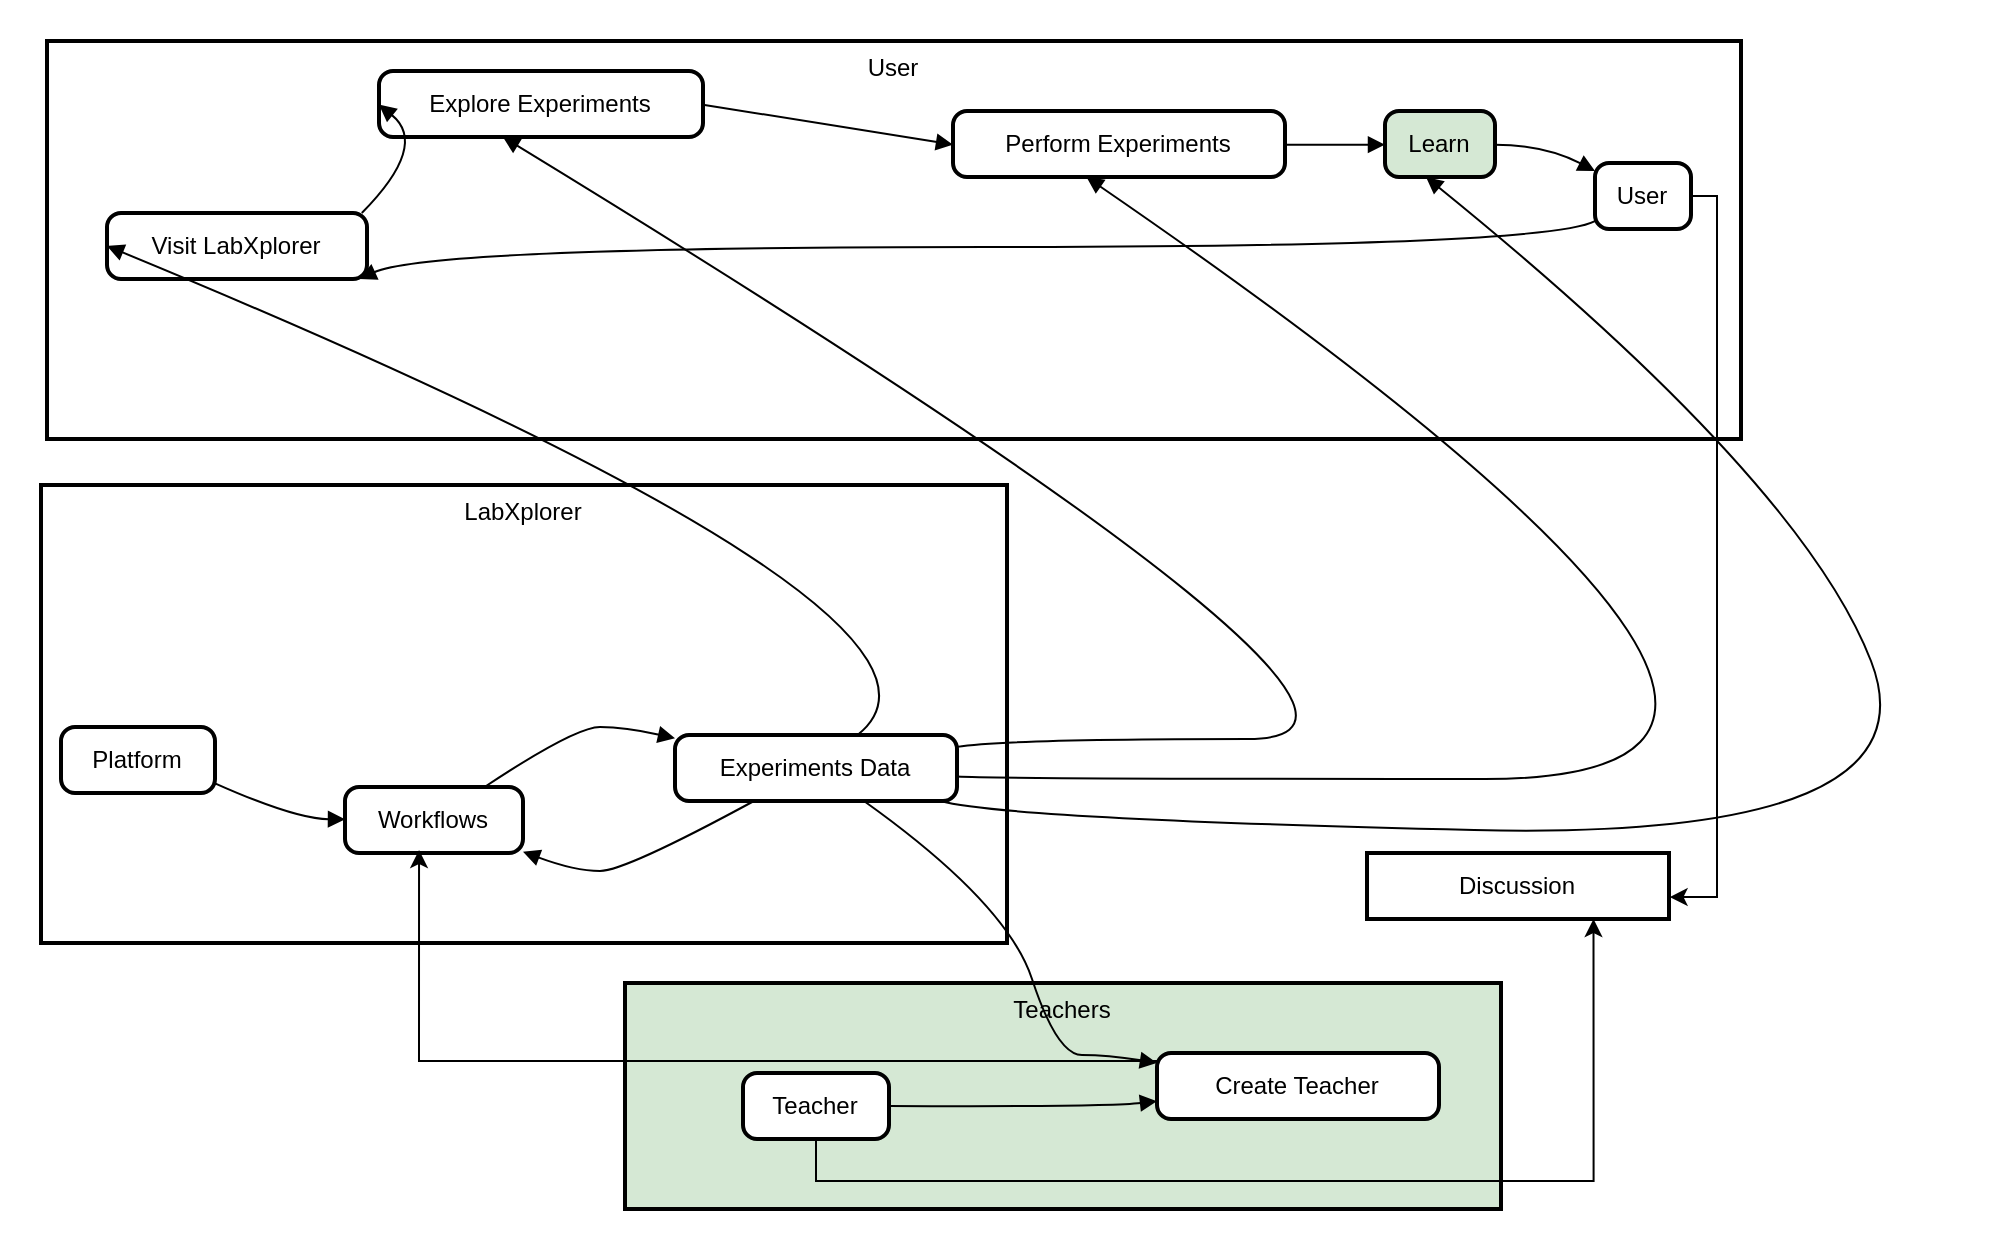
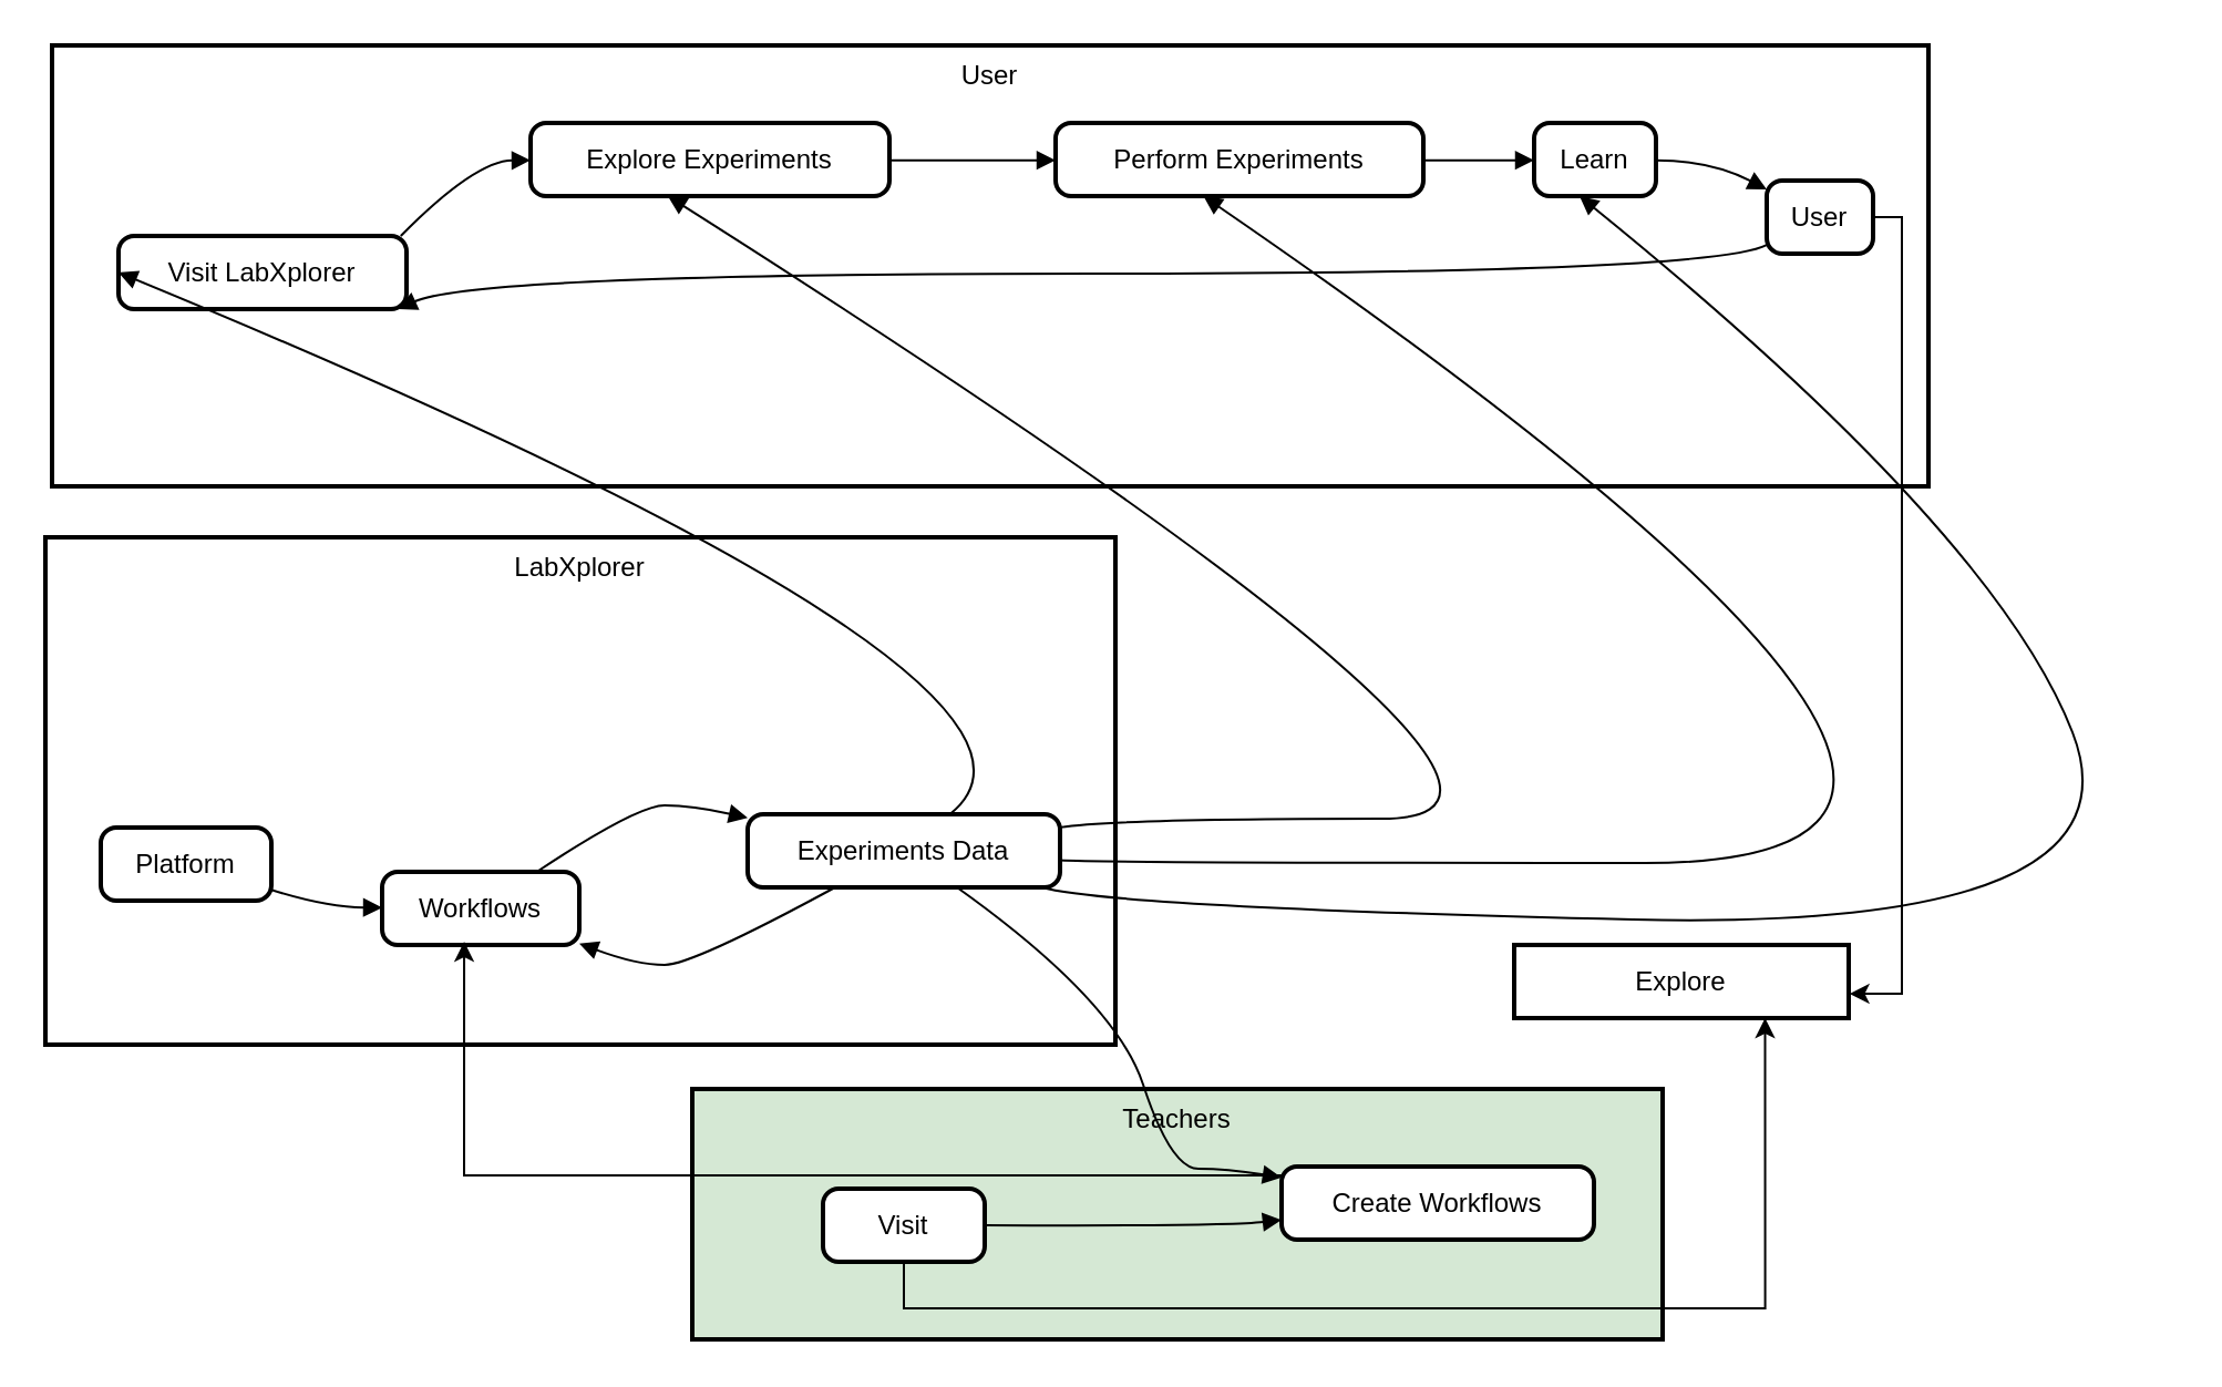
- <mxCell id="15" value="Explore Experiments" style="rounded=1;absoluteArcSize=1;arcSize=14;whiteSpace=wrap;strokeWidth=2;" parent="1" vertex="1"><mxGeometry x="189" y="35" width="162" height="33" as="geometry" /></mxCell>
+ <mxCell id="15" value="Explore Experiments" style="rounded=1;absoluteArcSize=1;arcSize=14;whiteSpace=wrap;strokeWidth=2;" parent="1" vertex="1"><mxGeometry x="239" y="55" width="162" height="33" as="geometry" /></mxCell>
- <mxCell id="17" value="Learn" style="rounded=1;absoluteArcSize=1;arcSize=14;whiteSpace=wrap;strokeWidth=2;fillColor=#d5e8d4;" parent="1" vertex="1"><mxGeometry x="692" y="55" width="55" height="33" as="geometry" /></mxCell>
+ <mxCell id="17" value="Learn" style="rounded=1;absoluteArcSize=1;arcSize=14;whiteSpace=wrap;strokeWidth=2;" parent="1" vertex="1"><mxGeometry x="692" y="55" width="55" height="33" as="geometry" /></mxCell>
- <mxCell id="5" value="Platform" style="rounded=1;absoluteArcSize=1;arcSize=14;whiteSpace=wrap;strokeWidth=2;" parent="1" vertex="1"><mxGeometry x="30" y="363" width="77" height="33" as="geometry" /></mxCell>
+ <mxCell id="5" value="Platform" style="rounded=1;absoluteArcSize=1;arcSize=14;whiteSpace=wrap;strokeWidth=2;" parent="1" vertex="1"><mxGeometry x="45" y="373" width="77" height="33" as="geometry" /></mxCell>
- <mxCell id="10" value="Discussion" style="whiteSpace=wrap;strokeWidth=2;" parent="1" vertex="1"><mxGeometry x="683" y="426" width="151" height="33" as="geometry" /></mxCell>
+ <mxCell id="10" value="Explore" style="whiteSpace=wrap;strokeWidth=2;" parent="1" vertex="1"><mxGeometry x="683" y="426" width="151" height="33" as="geometry" /></mxCell>
- <mxCell id="7" value="Create Teacher" style="rounded=1;absoluteArcSize=1;arcSize=14;whiteSpace=wrap;strokeWidth=2;" parent="1" vertex="1"><mxGeometry x="578" y="526" width="141" height="33" as="geometry" /></mxCell>
+ <mxCell id="7" value="Create Workflows" style="rounded=1;absoluteArcSize=1;arcSize=14;whiteSpace=wrap;strokeWidth=2;" parent="1" vertex="1"><mxGeometry x="578" y="526" width="141" height="33" as="geometry" /></mxCell>
- <mxCell id="9" value="Teacher" style="rounded=1;absoluteArcSize=1;arcSize=14;whiteSpace=wrap;strokeWidth=2;" parent="1" vertex="1"><mxGeometry x="371" y="536" width="73" height="33" as="geometry" /></mxCell>
+ <mxCell id="9" value="Visit" style="rounded=1;absoluteArcSize=1;arcSize=14;whiteSpace=wrap;strokeWidth=2;" parent="1" vertex="1"><mxGeometry x="371" y="536" width="73" height="33" as="geometry" /></mxCell>
